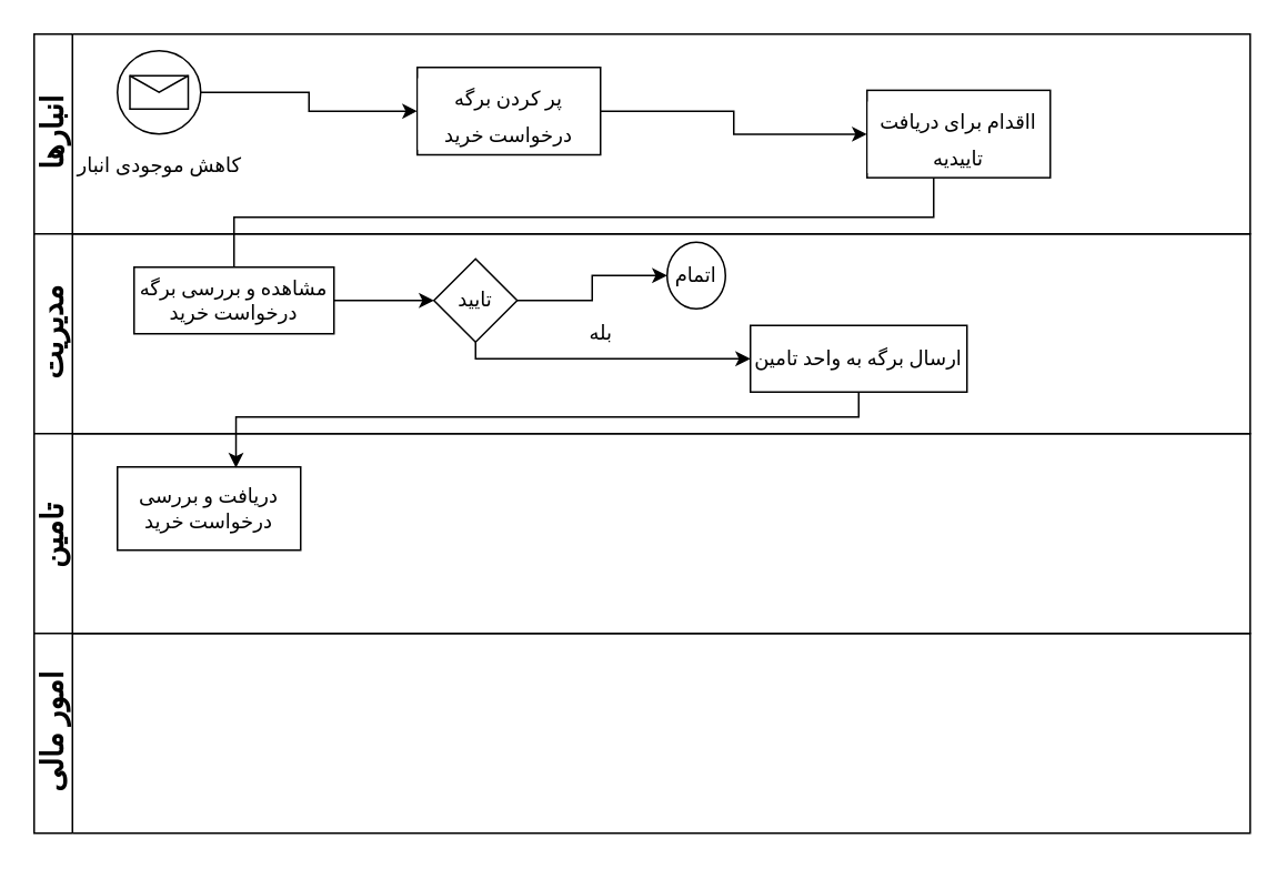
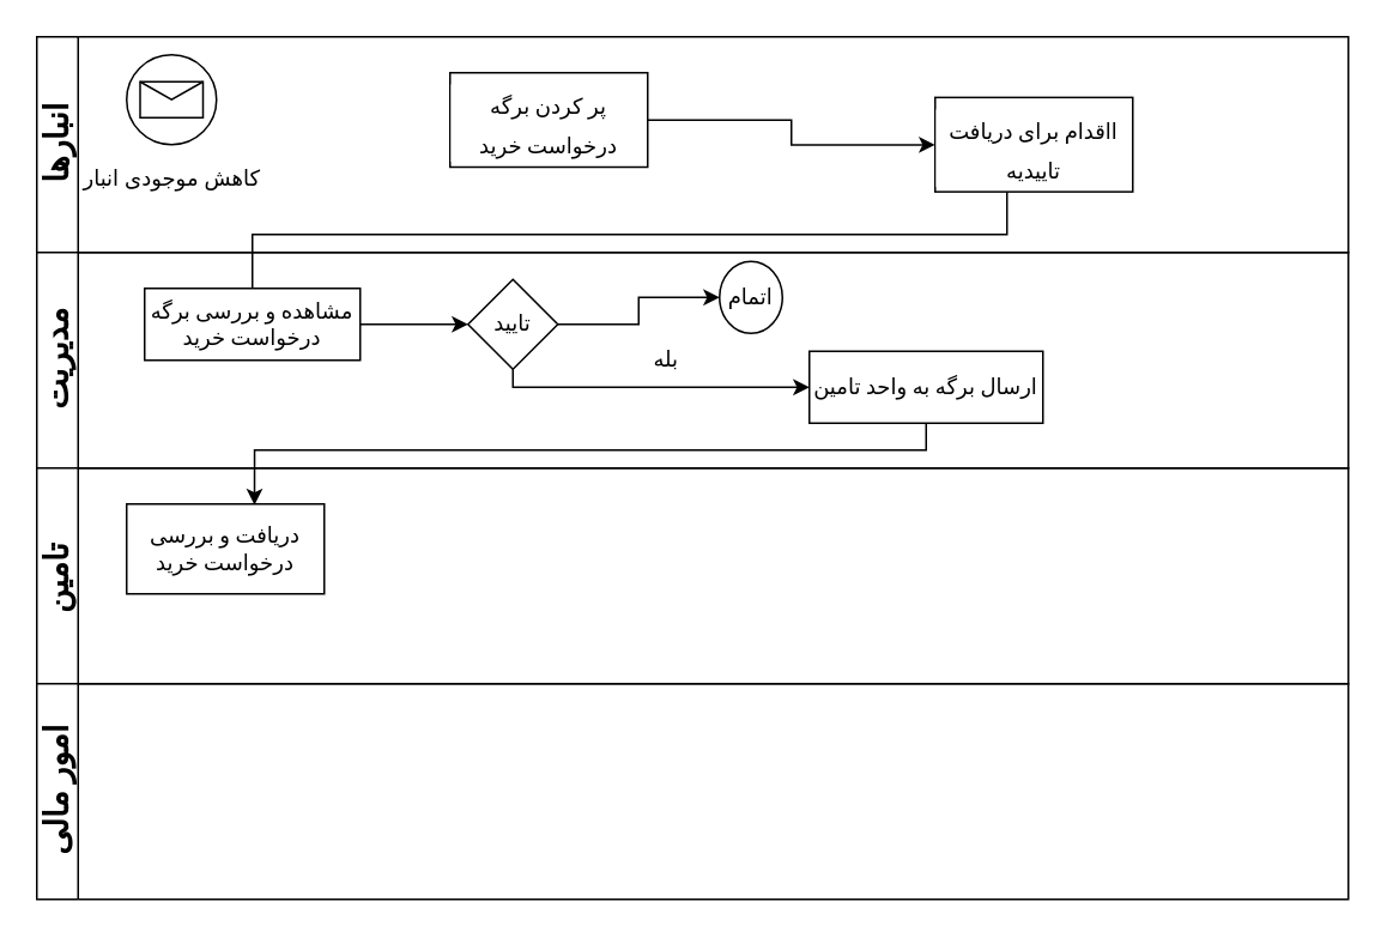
- <mxCell id="3" value="" style="edgeStyle=orthogonalEdgeStyle;rounded=0;orthogonalLoop=1;jettySize=auto;html=1;fontFamily=Helvetica;fontSize=9;" edge="1" parent="2" source="4" target="6"><mxGeometry relative="1" as="geometry" /></mxCell>
- <mxCell id="14" value="بله" style="text;html=1;align=center;verticalAlign=middle;resizable=0;points=[];autosize=1;strokeColor=none;fillColor=none;fontSize=12;fontFamily=Tahoma;" vertex="1" parent="8"><mxGeometry x="320" y="45" width="40" height="30" as="geometry" /></mxCell>
+ <mxCell id="14" value="بله" style="text;html=1;align=center;verticalAlign=middle;resizable=0;points=[];autosize=1;strokeColor=none;fillColor=none;fontSize=12;fontFamily=Tahoma;" vertex="1" parent="8"><mxGeometry x="330" y="45" width="40" height="30" as="geometry" /></mxCell>
